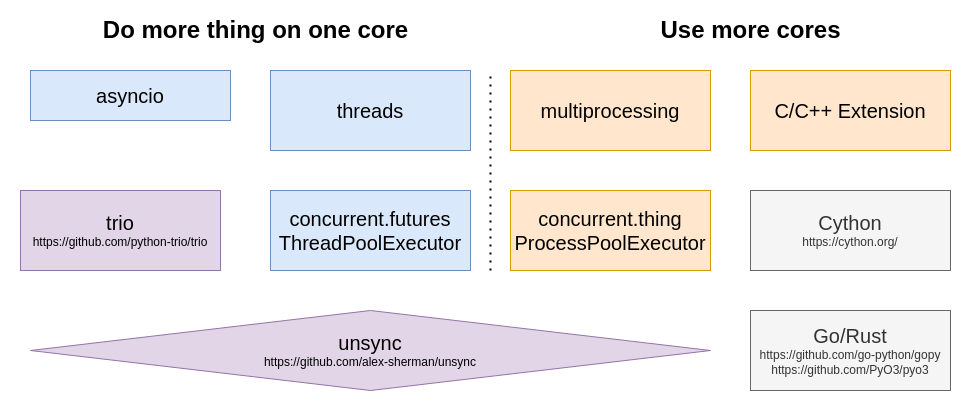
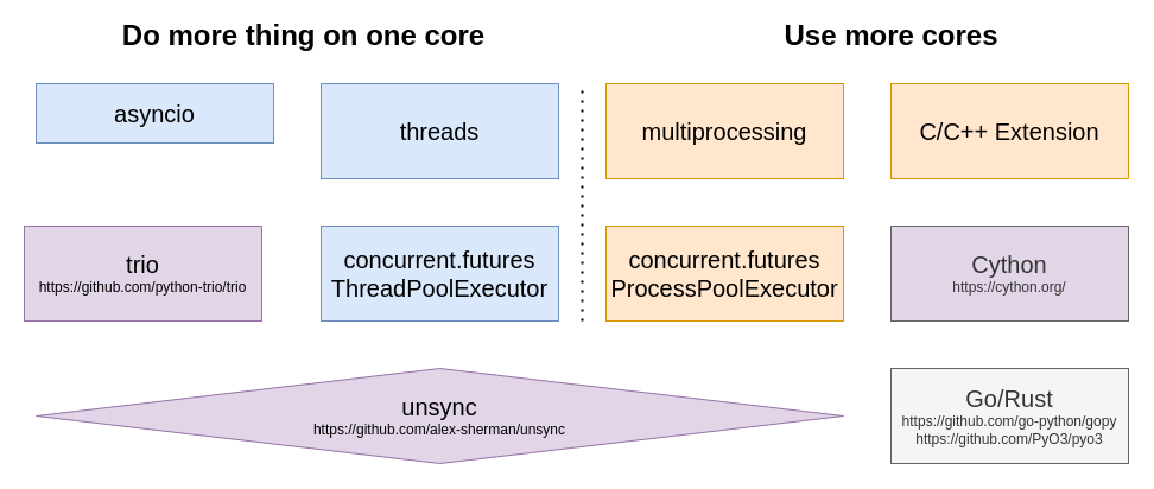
- <mxCell id="6" value="&lt;font style=&quot;font-size: 20px&quot;&gt;concurrent.thing&lt;br&gt;ProcessPoolExecutor&lt;/font&gt;" style="whiteSpace=wrap;html=1;fillColor=#ffe6cc;strokeColor=#d79b00;" parent="1" vertex="1"><mxGeometry x="510" y="190" width="200" height="80" as="geometry" /></mxCell>
+ <mxCell id="6" value="&lt;font style=&quot;font-size: 20px&quot;&gt;concurrent.futures&lt;br&gt;ProcessPoolExecutor&lt;/font&gt;" style="whiteSpace=wrap;html=1;fillColor=#ffe6cc;strokeColor=#d79b00;" parent="1" vertex="1"><mxGeometry x="510" y="190" width="200" height="80" as="geometry" /></mxCell>
- <mxCell id="10" value="&lt;span style=&quot;font-size: 20px&quot;&gt;Cython&lt;/span&gt;&lt;br&gt;&lt;font style=&quot;font-size: 12px&quot;&gt;https://cython.org/&lt;/font&gt;" style="whiteSpace=wrap;html=1;fillColor=#f5f5f5;strokeColor=#666666;fontColor=#333333;" parent="1" vertex="1"><mxGeometry x="750" y="190" width="200" height="80" as="geometry" /></mxCell>
+ <mxCell id="10" value="&lt;span style=&quot;font-size: 20px&quot;&gt;Cython&lt;/span&gt;&lt;br&gt;&lt;font style=&quot;font-size: 12px&quot;&gt;https://cython.org/&lt;/font&gt;" style="whiteSpace=wrap;html=1;fillColor=#e1d5e7;strokeColor=#666666;fontColor=#333333;" parent="1" vertex="1"><mxGeometry x="750" y="190" width="200" height="80" as="geometry" /></mxCell>
